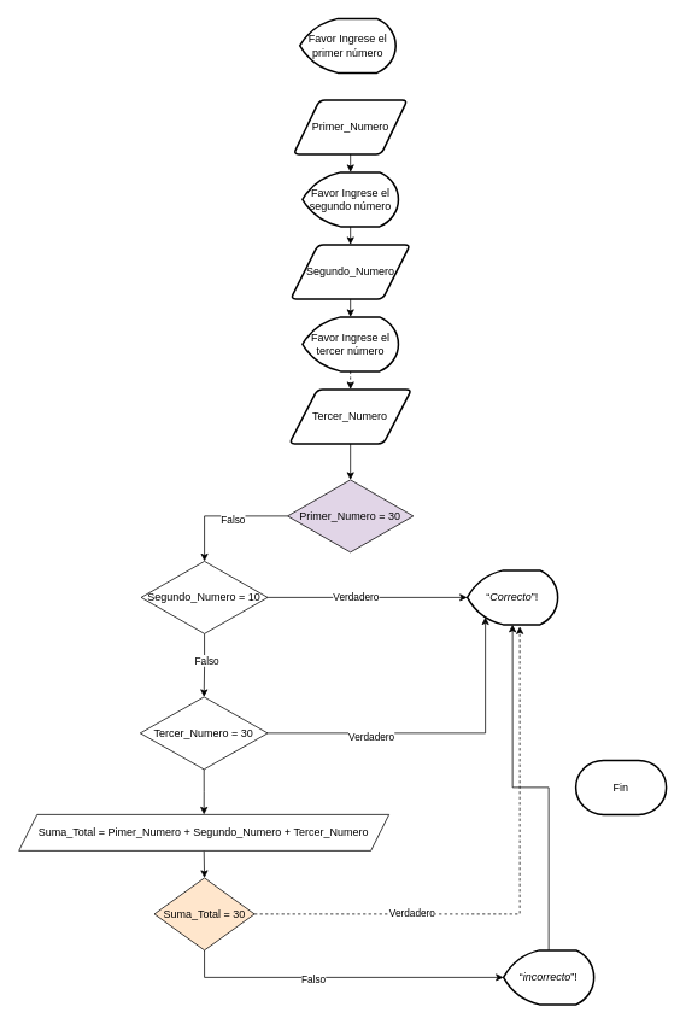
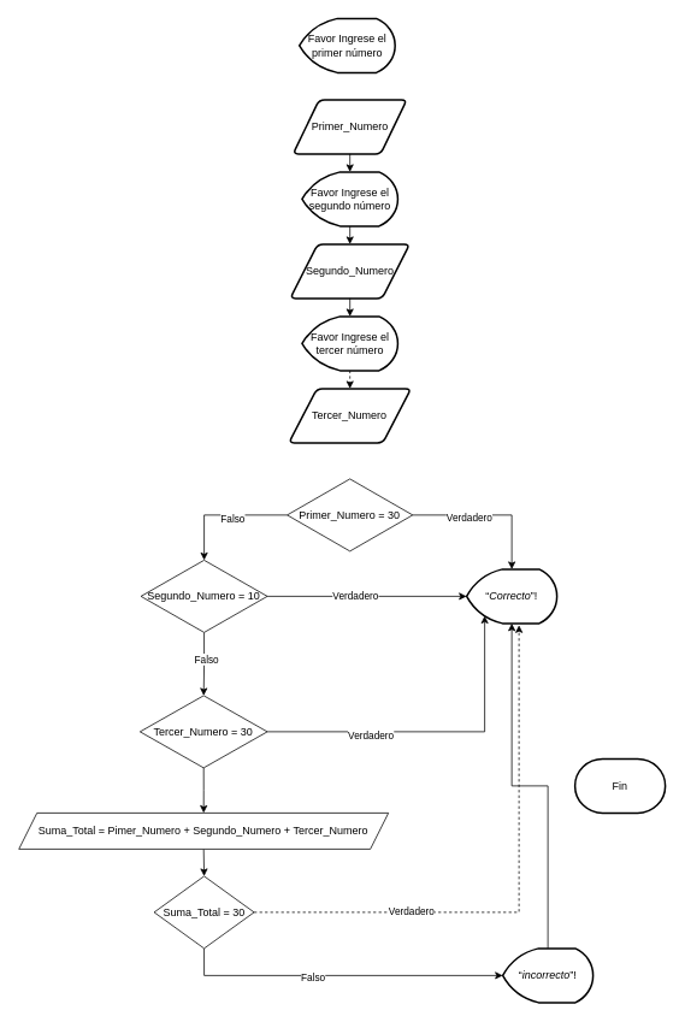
- <mxCell id="9" style="edgeStyle=orthogonalEdgeStyle;rounded=0;orthogonalLoop=1;jettySize=auto;html=1;exitX=0.5;exitY=1;exitDx=0;exitDy=0;entryX=0.5;entryY=0;entryDx=0;entryDy=0;" edge="1" parent="1" source="10" target="17"><mxGeometry relative="1" as="geometry" /></mxCell>
- <mxCell id="17" value="Primer_Numero = 30" style="rhombus;whiteSpace=wrap;html=1;fillColor=#e1d5e7;" vertex="1" parent="1"><mxGeometry x="317.24" y="530" width="139" height="80" as="geometry" /></mxCell>
+ <mxCell id="17" value="Primer_Numero = 30" style="rhombus;whiteSpace=wrap;html=1;" vertex="1" parent="1"><mxGeometry x="317.24" y="530" width="139" height="80" as="geometry" /></mxCell>
+ <mxCell id="26" style="edgeStyle=orthogonalEdgeStyle;rounded=0;orthogonalLoop=1;jettySize=auto;html=1;exitX=1;exitY=0.5;exitDx=0;exitDy=0;entryX=0.5;entryY=0;entryDx=0;entryDy=0;entryPerimeter=0;" edge="1" parent="1" source="17" target="25"><mxGeometry relative="1" as="geometry" /></mxCell>
+ <mxCell id="27" value="Verdadero" style="edgeLabel;html=1;align=center;verticalAlign=middle;resizable=0;points=[];" vertex="1" connectable="0" parent="26"><mxGeometry x="-0.272" y="-2" relative="1" as="geometry"><mxPoint as="offset" /></mxGeometry></mxCell>
- <mxCell id="33" value="Suma_Total = 30" style="rhombus;whiteSpace=wrap;html=1;fillColor=#ffe6cc;" vertex="1" parent="1"><mxGeometry x="169.88" y="970" width="110.75" height="80" as="geometry" /></mxCell>
+ <mxCell id="33" value="Suma_Total = 30" style="rhombus;whiteSpace=wrap;html=1;" vertex="1" parent="1"><mxGeometry x="169.88" y="970" width="110.75" height="80" as="geometry" /></mxCell>
